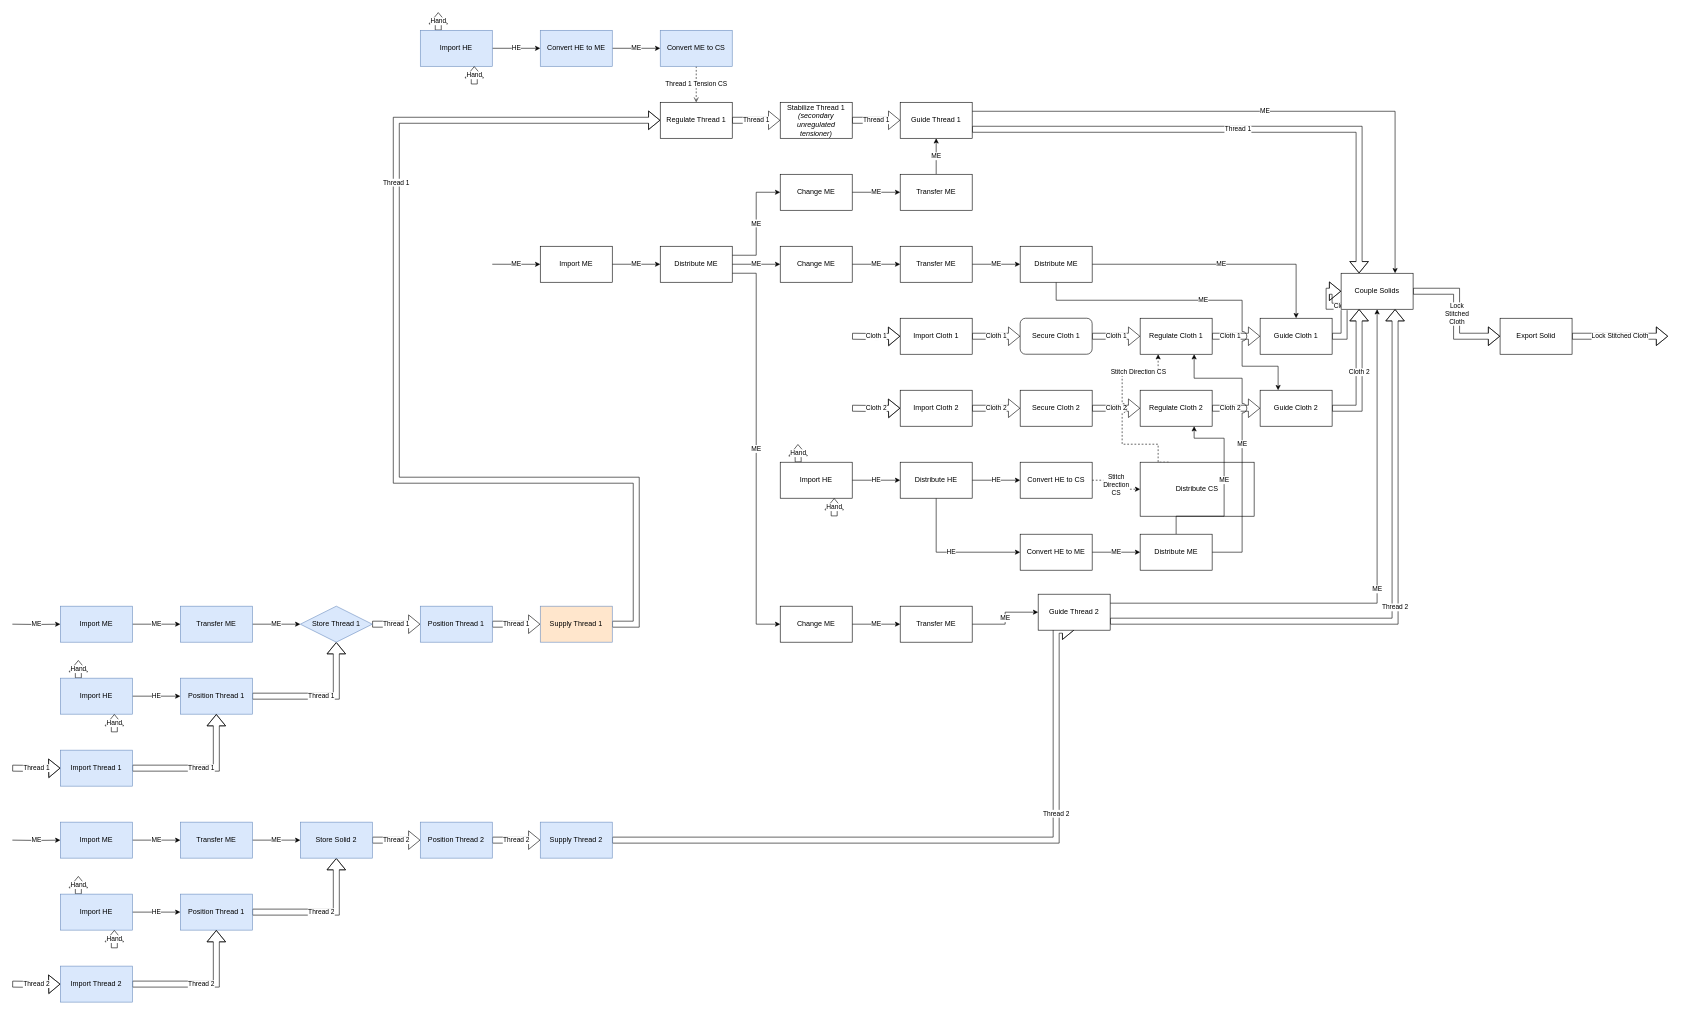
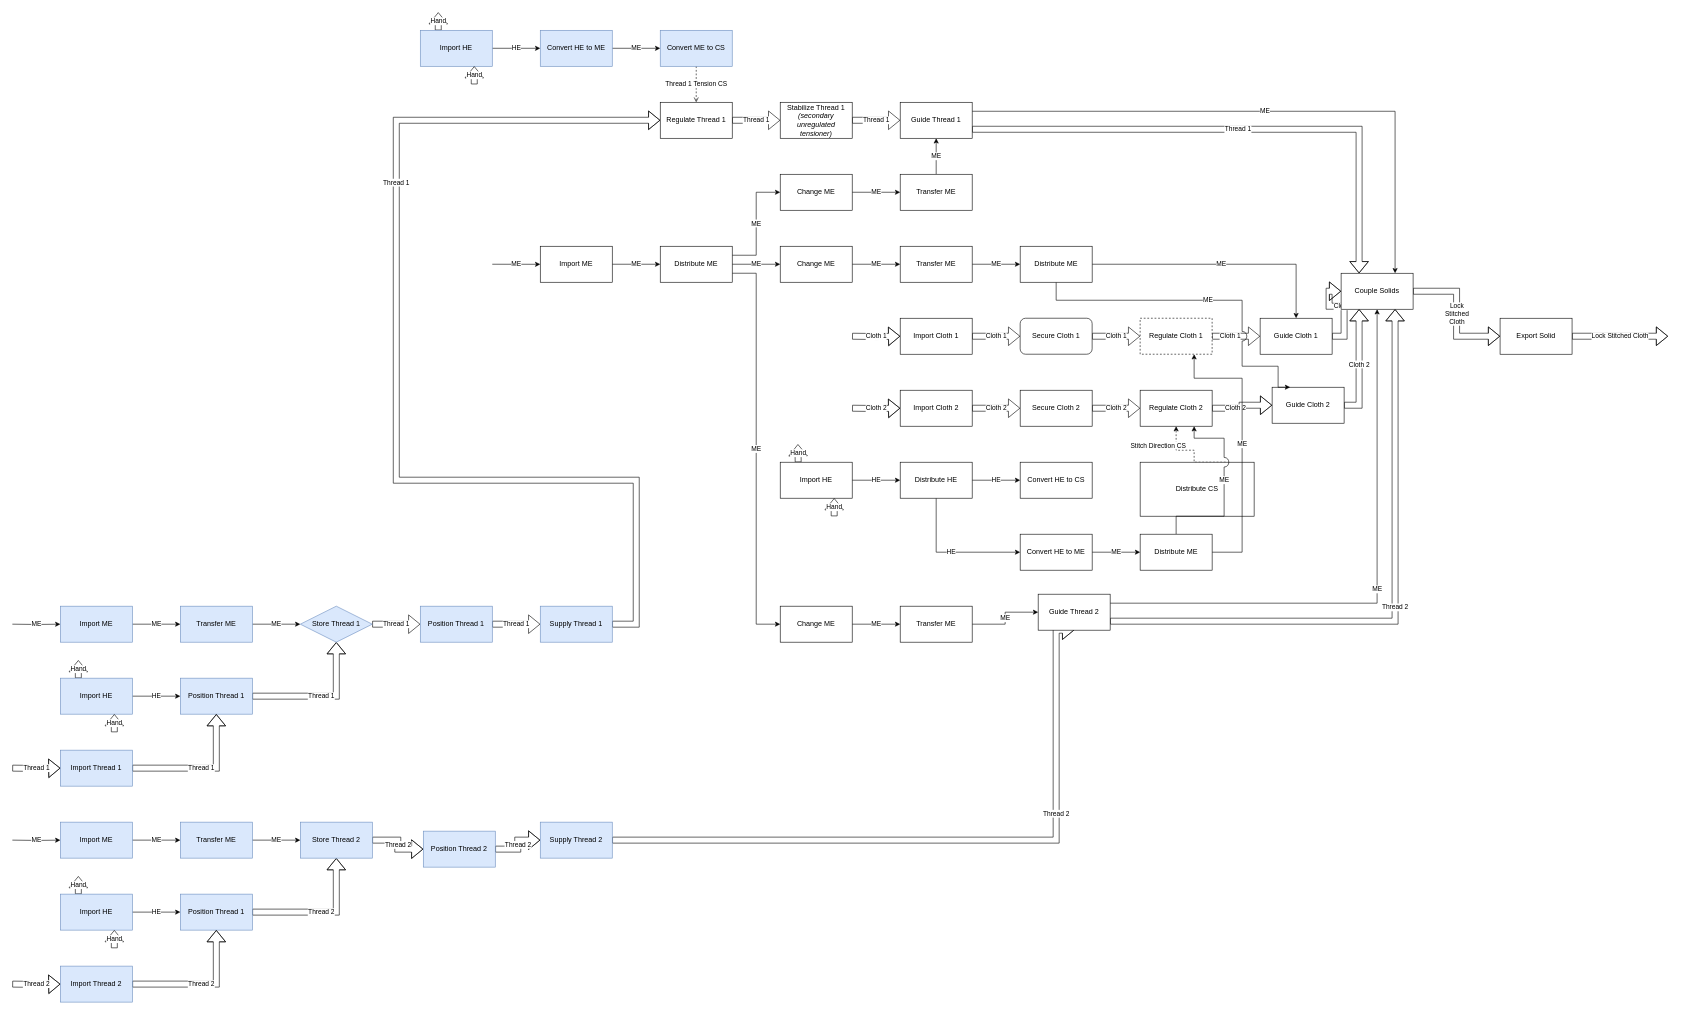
- <mxCell id="79" value="Regulate Cloth 1" style="rounded=0;whiteSpace=wrap;html=1;" vertex="1" parent="1"><mxGeometry x="1900" y="530" width="120" height="60" as="geometry" /></mxCell>
+ <mxCell id="79" value="Regulate Cloth 1" style="rounded=0;whiteSpace=wrap;html=1;dashed=1;" vertex="1" parent="1"><mxGeometry x="1900" y="530" width="120" height="60" as="geometry" /></mxCell>
- <mxCell id="101" value="Stitch Direction CS" style="edgeStyle=orthogonalEdgeStyle;rounded=0;orthogonalLoop=1;jettySize=auto;html=1;exitX=0.25;exitY=0;exitDx=0;exitDy=0;entryX=0.25;entryY=1;entryDx=0;entryDy=0;dashed=1;jumpStyle=arc;jumpSize=16;" edge="1" parent="1" source="103" target="79"><mxGeometry x="0.599" relative="1" as="geometry"><Array as="points"><mxPoint x="1930" y="740" /><mxPoint x="1870" y="740" /><mxPoint x="1870" y="620" /><mxPoint x="1930" y="620" /></Array><mxPoint as="offset" /></mxGeometry></mxCell>
- <mxCell id="89" value="Guide Cloth 2" style="rounded=0;whiteSpace=wrap;html=1;" vertex="1" parent="1"><mxGeometry x="2100" y="650" width="120" height="60" as="geometry" /></mxCell>
+ <mxCell id="89" value="Guide Cloth 2" style="rounded=0;whiteSpace=wrap;html=1;" vertex="1" parent="1"><mxGeometry x="2120" y="645" width="120" height="60" as="geometry" /></mxCell>
+ <mxCell id="102" value="Stitch Direction CS" style="edgeStyle=orthogonalEdgeStyle;rounded=0;orthogonalLoop=1;jettySize=auto;html=1;exitX=0.75;exitY=0;exitDx=0;exitDy=0;entryX=0.5;entryY=1;entryDx=0;entryDy=0;dashed=1;jumpStyle=arc;jumpSize=16;" edge="1" parent="1" source="103" target="85"><mxGeometry x="0.556" y="30" relative="1" as="geometry"><Array as="points"><mxPoint x="1990" y="750" /><mxPoint x="1960" y="750" /></Array><mxPoint as="offset" /></mxGeometry></mxCell>
- <mxCell id="96" value="Stitch&lt;br&gt;Direction&lt;br&gt;CS" style="edgeStyle=orthogonalEdgeStyle;rounded=0;orthogonalLoop=1;jettySize=auto;html=1;exitX=1;exitY=0.5;exitDx=0;exitDy=0;entryX=0;entryY=0.5;entryDx=0;entryDy=0;dashed=1;" edge="1" parent="1" source="97" target="103"><mxGeometry relative="1" as="geometry" /></mxCell>
- <mxCell id="36" value="Supply Thread 1" style="rounded=0;whiteSpace=wrap;html=1;fillColor=#ffe6cc;strokeColor=#6c8ebf;" vertex="1" parent="1"><mxGeometry x="900" y="1010" width="120" height="60" as="geometry" /></mxCell>
+ <mxCell id="36" value="Supply Thread 1" style="rounded=0;whiteSpace=wrap;html=1;fillColor=#dae8fc;strokeColor=#6c8ebf;" vertex="1" parent="1"><mxGeometry x="900" y="1010" width="120" height="60" as="geometry" /></mxCell>
- <mxCell id="54" value="Store Solid 2" style="rounded=0;whiteSpace=wrap;html=1;fillColor=#dae8fc;strokeColor=#6c8ebf;" vertex="1" parent="1"><mxGeometry x="500" y="1370" width="120" height="60" as="geometry" /></mxCell>
+ <mxCell id="54" value="Store Thread 2" style="rounded=0;whiteSpace=wrap;html=1;fillColor=#dae8fc;strokeColor=#6c8ebf;" vertex="1" parent="1"><mxGeometry x="500" y="1370" width="120" height="60" as="geometry" /></mxCell>
- <mxCell id="66" value="Position Thread 2" style="rounded=0;whiteSpace=wrap;html=1;fillColor=#dae8fc;strokeColor=#6c8ebf;" vertex="1" parent="1"><mxGeometry x="700" y="1370" width="120" height="60" as="geometry" /></mxCell>
+ <mxCell id="66" value="Position Thread 2" style="rounded=0;whiteSpace=wrap;html=1;fillColor=#dae8fc;strokeColor=#6c8ebf;" vertex="1" parent="1"><mxGeometry x="705" y="1385" width="120" height="60" as="geometry" /></mxCell>
